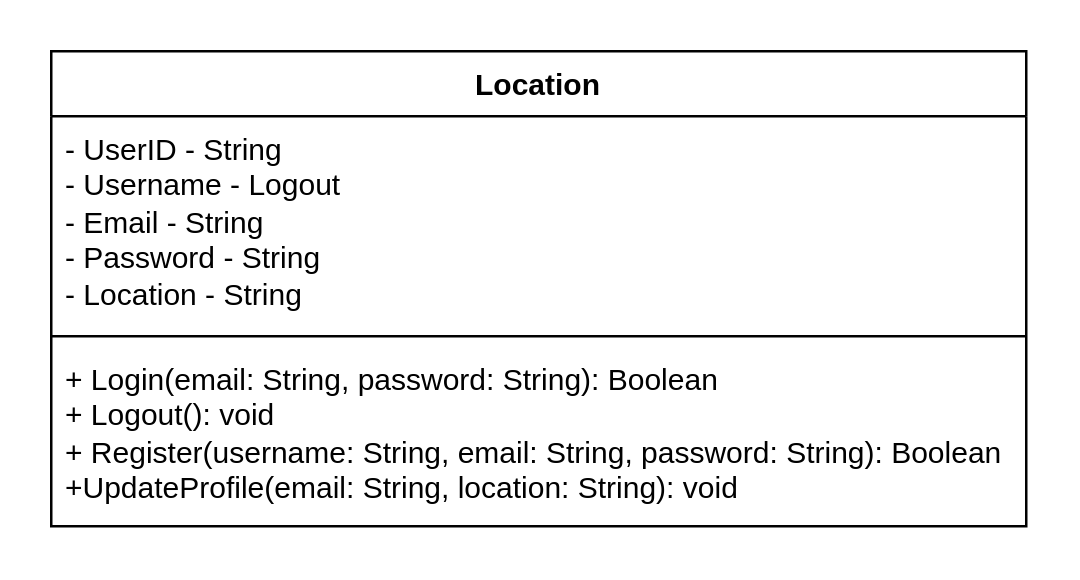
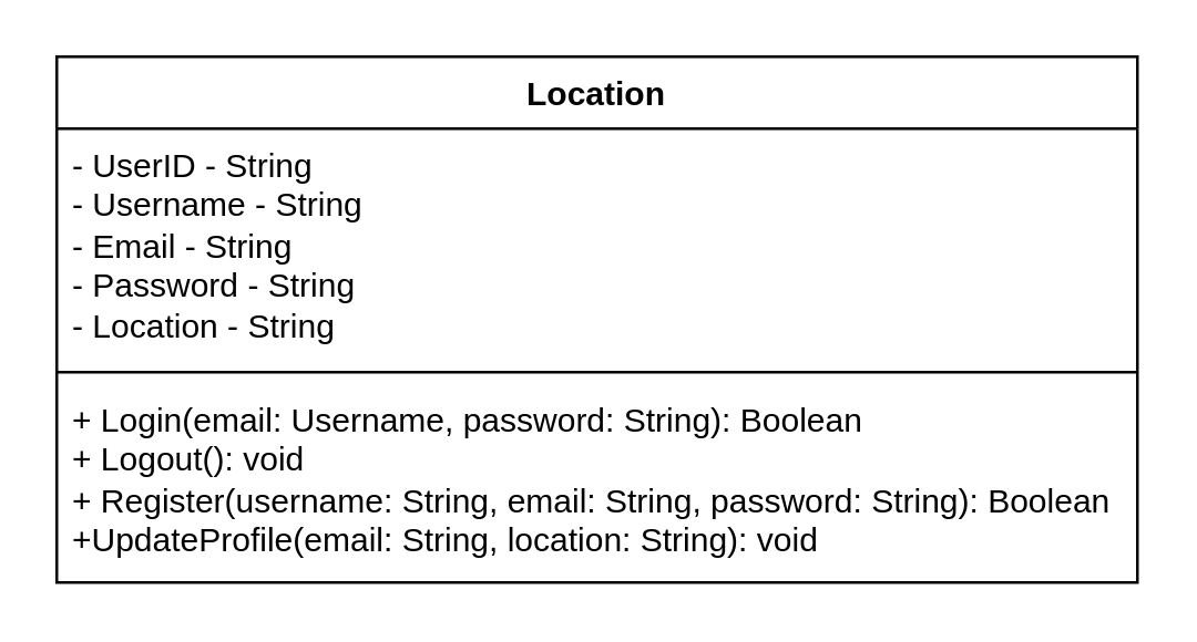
- <mxCell id="3" value="- UserID - String&lt;div&gt;- Username&amp;nbsp;&lt;span style=&quot;background-color: initial;&quot;&gt;- Logout&lt;/span&gt;&lt;/div&gt;&lt;div&gt;- Email&amp;nbsp;&lt;span style=&quot;background-color: initial;&quot;&gt;- String&lt;/span&gt;&lt;/div&gt;&lt;div&gt;- Password&amp;nbsp;&lt;span style=&quot;background-color: initial;&quot;&gt;- String&lt;/span&gt;&lt;/div&gt;&lt;div&gt;- Location&amp;nbsp;&lt;span style=&quot;background-color: initial;&quot;&gt;- String&lt;/span&gt;&lt;/div&gt;" style="text;strokeColor=none;fillColor=none;align=left;verticalAlign=top;spacingLeft=4;spacingRight=4;overflow=hidden;rotatable=0;points=[[0,0.5],[1,0.5]];portConstraint=eastwest;whiteSpace=wrap;html=1;" vertex="1" parent="2"><mxGeometry y="26" width="390" height="84" as="geometry" /></mxCell>
+ <mxCell id="3" value="- UserID - String&lt;div&gt;- Username&amp;nbsp;&lt;span style=&quot;background-color: initial;&quot;&gt;- String&lt;/span&gt;&lt;/div&gt;&lt;div&gt;- Email&amp;nbsp;&lt;span style=&quot;background-color: initial;&quot;&gt;- String&lt;/span&gt;&lt;/div&gt;&lt;div&gt;- Password&amp;nbsp;&lt;span style=&quot;background-color: initial;&quot;&gt;- String&lt;/span&gt;&lt;/div&gt;&lt;div&gt;- Location&amp;nbsp;&lt;span style=&quot;background-color: initial;&quot;&gt;- String&lt;/span&gt;&lt;/div&gt;" style="text;strokeColor=none;fillColor=none;align=left;verticalAlign=top;spacingLeft=4;spacingRight=4;overflow=hidden;rotatable=0;points=[[0,0.5],[1,0.5]];portConstraint=eastwest;whiteSpace=wrap;html=1;" vertex="1" parent="2"><mxGeometry y="26" width="390" height="84" as="geometry" /></mxCell>
- <mxCell id="5" value="+ Login(email: String, password: String): Boolean&amp;nbsp;&lt;div&gt;+ Logout(): void&amp;nbsp;&lt;div&gt;+ Register(username: String, email: String, password: String): Boolean&amp;nbsp;&lt;/div&gt;&lt;div&gt;+UpdateProfile(email: String, location: String): void&lt;/div&gt;&lt;/div&gt;" style="text;strokeColor=none;fillColor=none;align=left;verticalAlign=top;spacingLeft=4;spacingRight=4;overflow=hidden;rotatable=0;points=[[0,0.5],[1,0.5]];portConstraint=eastwest;whiteSpace=wrap;html=1;" vertex="1" parent="2"><mxGeometry y="118" width="390" height="72" as="geometry" /></mxCell>
+ <mxCell id="5" value="+ Login(email: Username, password: String): Boolean&amp;nbsp;&lt;div&gt;+ Logout(): void&amp;nbsp;&lt;div&gt;+ Register(username: String, email: String, password: String): Boolean&amp;nbsp;&lt;/div&gt;&lt;div&gt;+UpdateProfile(email: String, location: String): void&lt;/div&gt;&lt;/div&gt;" style="text;strokeColor=none;fillColor=none;align=left;verticalAlign=top;spacingLeft=4;spacingRight=4;overflow=hidden;rotatable=0;points=[[0,0.5],[1,0.5]];portConstraint=eastwest;whiteSpace=wrap;html=1;" vertex="1" parent="2"><mxGeometry y="118" width="390" height="72" as="geometry" /></mxCell>
